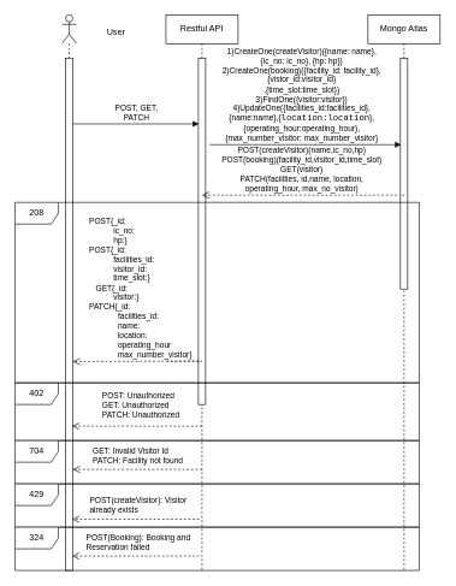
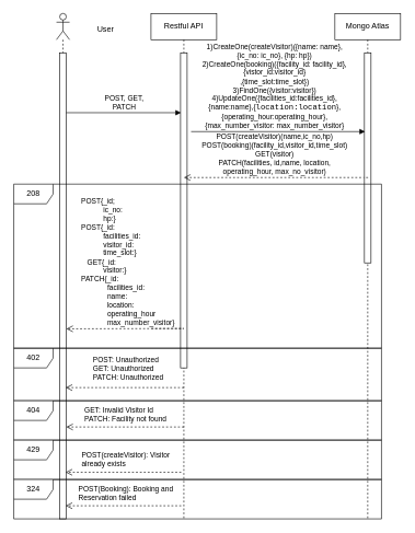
- <mxCell id="17" value="704" style="shape=umlFrame;whiteSpace=wrap;html=1;" vertex="1" parent="1"><mxGeometry x="20" y="610" width="560" height="60" as="geometry" /></mxCell>
+ <mxCell id="17" value="404" style="shape=umlFrame;whiteSpace=wrap;html=1;" vertex="1" parent="1"><mxGeometry x="20" y="610" width="560" height="60" as="geometry" /></mxCell>
